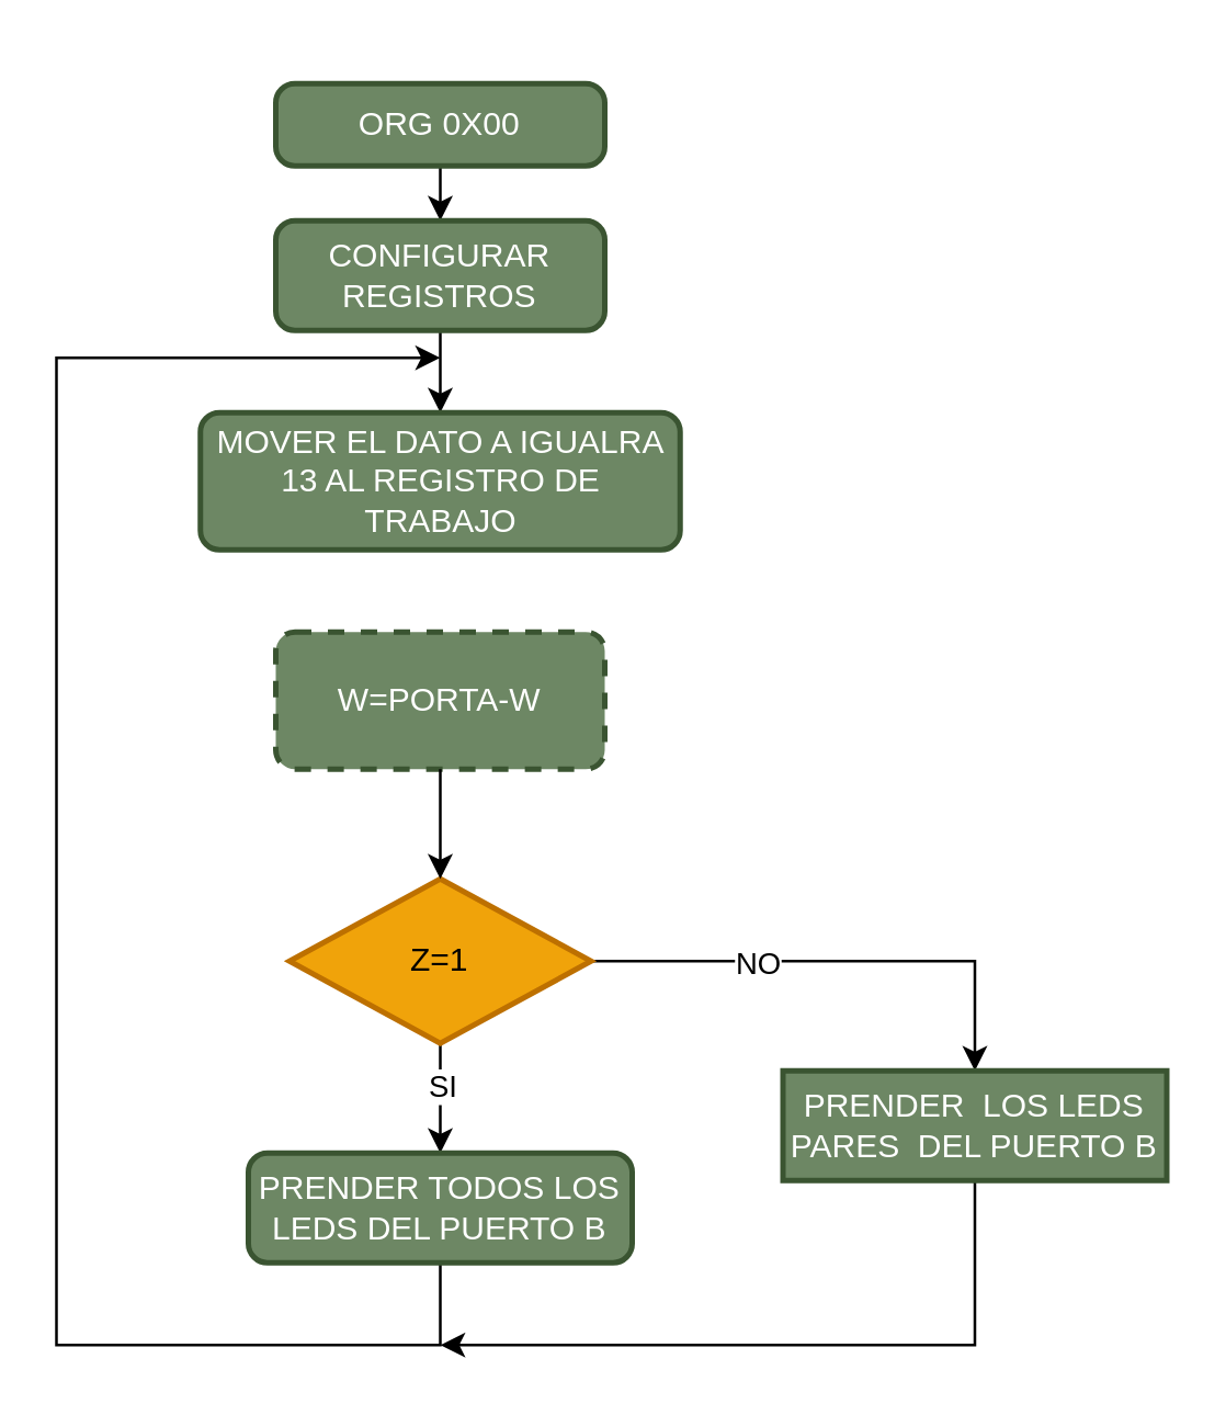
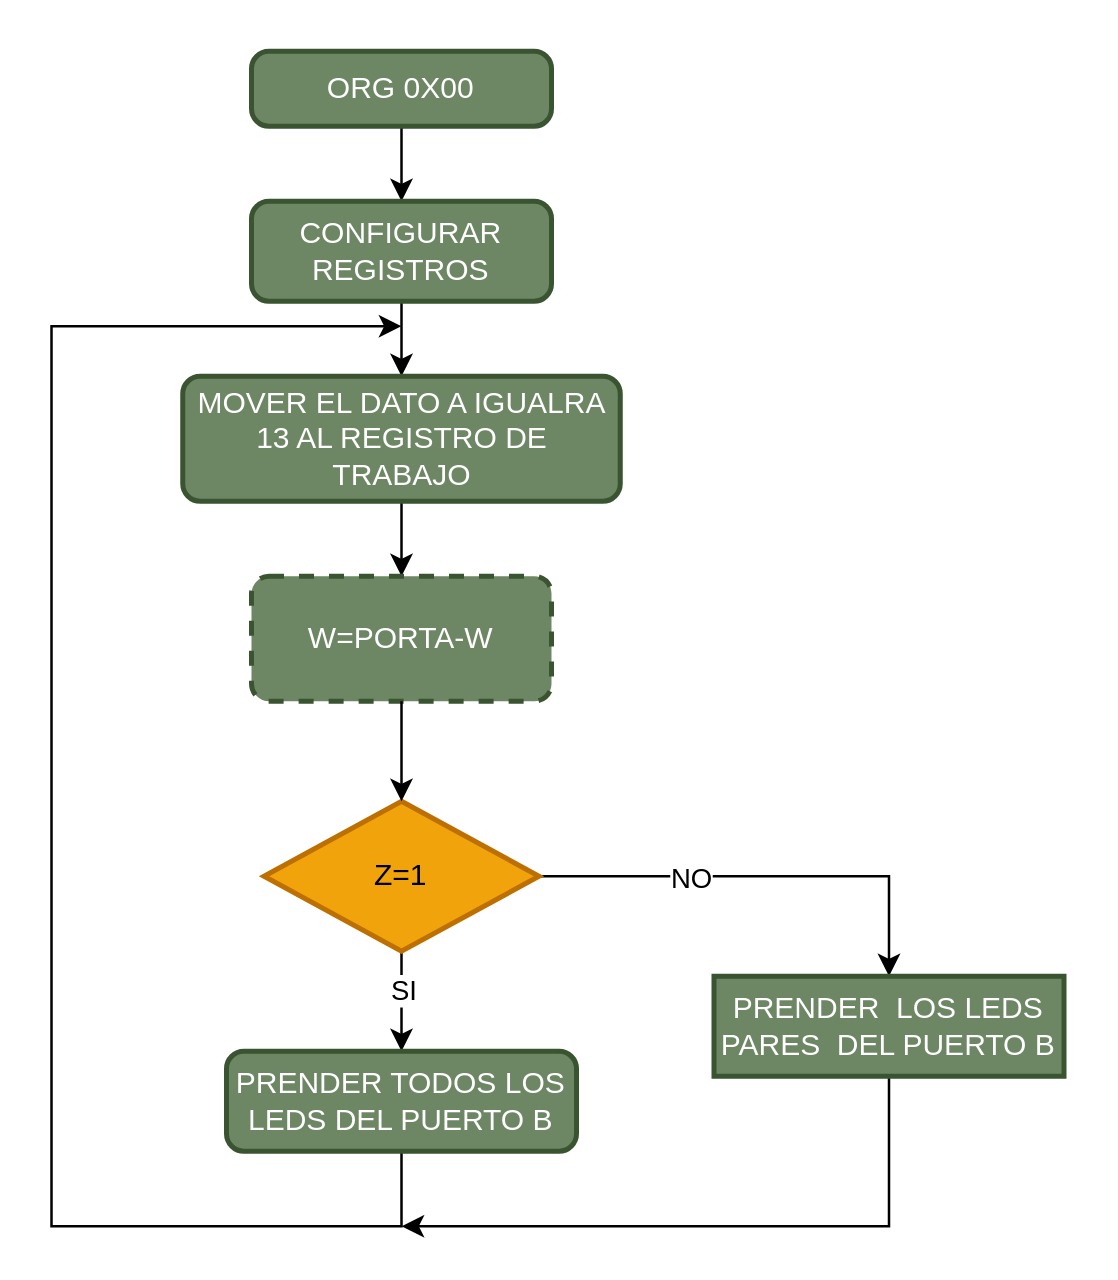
- <mxCell id="3" value="ORG 0X00" style="rounded=1;whiteSpace=wrap;html=1;absoluteArcSize=1;arcSize=14;strokeWidth=2;fillColor=#6d8764;strokeColor=#3A5431;fontColor=#ffffff;" vertex="1" parent="1"><mxGeometry x="100" y="30" width="120" height="30" as="geometry" /></mxCell>
+ <mxCell id="3" value="ORG 0X00" style="rounded=1;whiteSpace=wrap;html=1;absoluteArcSize=1;arcSize=14;strokeWidth=2;fillColor=#6d8764;strokeColor=#3A5431;fontColor=#ffffff;" vertex="1" parent="1"><mxGeometry x="100" y="20" width="120" height="30" as="geometry" /></mxCell>
+ <mxCell id="6" style="edgeStyle=orthogonalEdgeStyle;rounded=0;orthogonalLoop=1;jettySize=auto;html=1;exitX=0.5;exitY=1;exitDx=0;exitDy=0;entryX=0.5;entryY=0;entryDx=0;entryDy=0;" edge="1" parent="1" source="7" target="8"><mxGeometry relative="1" as="geometry" /></mxCell>
